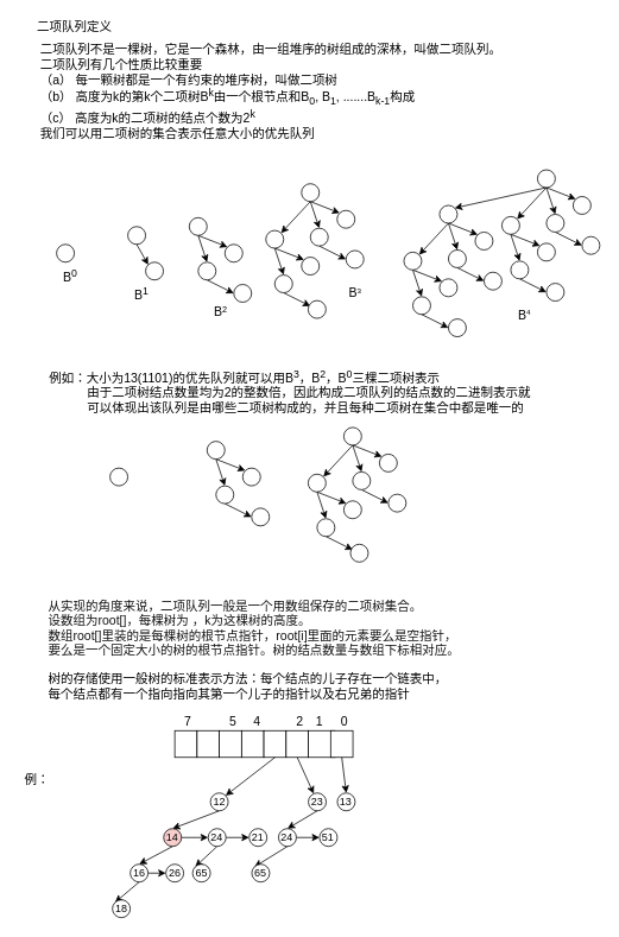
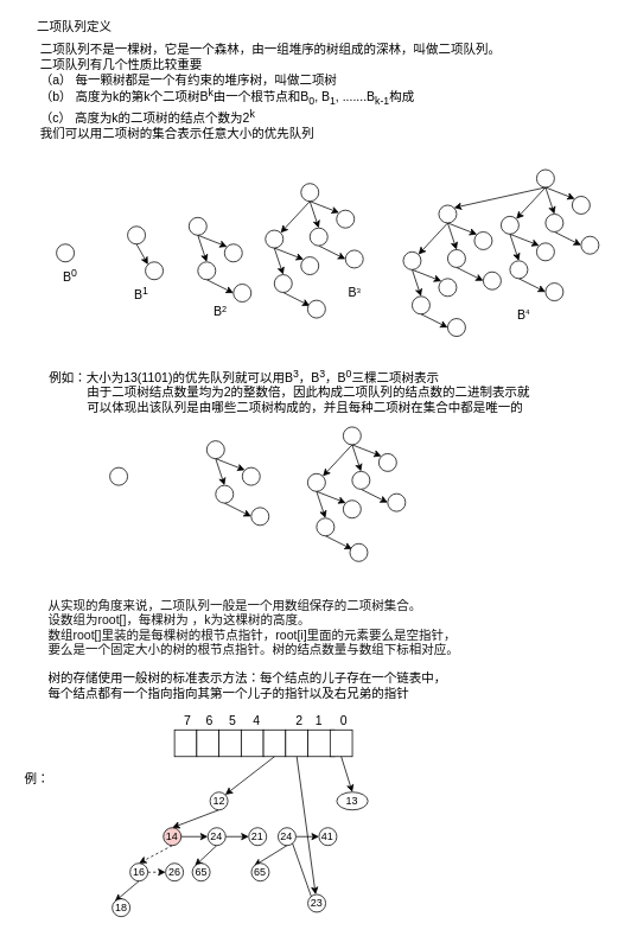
- <mxCell id="4" value="&lt;span style=&quot;font-style: normal ; font-weight: 400 ; letter-spacing: normal ; text-indent: 0px ; text-transform: none ; word-spacing: 0px ; background-color: rgb(255 , 255 , 255) ; display: inline ; float: none&quot;&gt;&lt;font style=&quot;font-size: 14px&quot;&gt;例如：大小为13(1101)的优先队列就可以用B&lt;sup&gt;3&lt;/sup&gt;，B&lt;sup&gt;2&lt;/sup&gt;，B&lt;sup&gt;0&lt;/sup&gt;&lt;/font&gt;&lt;/span&gt;&lt;span style=&quot;background-color: rgb(255 , 255 , 255)&quot;&gt;三棵二项树表示&lt;br&gt;&amp;nbsp; &amp;nbsp; &amp;nbsp; &amp;nbsp; &amp;nbsp; &amp;nbsp;由于二项树结点数量均为2的整数倍，因此构成二项队列的结点数的二进制表示就&lt;br&gt;&amp;nbsp; &amp;nbsp; &amp;nbsp; &amp;nbsp; &amp;nbsp; &amp;nbsp;可以体现出该队列是由哪些二项树构成的，并且每种二项树在集合中都是唯一的&lt;br&gt;&lt;/span&gt;" style="text;whiteSpace=wrap;html=1;fontSize=14;" vertex="1" parent="1"><mxGeometry x="53" y="405" width="550" height="50" as="geometry" /></mxCell>
+ <mxCell id="4" value="&lt;span style=&quot;font-style: normal ; font-weight: 400 ; letter-spacing: normal ; text-indent: 0px ; text-transform: none ; word-spacing: 0px ; background-color: rgb(255 , 255 , 255) ; display: inline ; float: none&quot;&gt;&lt;font style=&quot;font-size: 14px&quot;&gt;例如：大小为13(1101)的优先队列就可以用B&lt;sup&gt;3&lt;/sup&gt;，B&lt;sup&gt;3&lt;/sup&gt;，B&lt;sup&gt;0&lt;/sup&gt;&lt;/font&gt;&lt;/span&gt;&lt;span style=&quot;background-color: rgb(255 , 255 , 255)&quot;&gt;三棵二项树表示&lt;br&gt;&amp;nbsp; &amp;nbsp; &amp;nbsp; &amp;nbsp; &amp;nbsp; &amp;nbsp;由于二项树结点数量均为2的整数倍，因此构成二项队列的结点数的二进制表示就&lt;br&gt;&amp;nbsp; &amp;nbsp; &amp;nbsp; &amp;nbsp; &amp;nbsp; &amp;nbsp;可以体现出该队列是由哪些二项树构成的，并且每种二项树在集合中都是唯一的&lt;br&gt;&lt;/span&gt;" style="text;whiteSpace=wrap;html=1;fontSize=14;" vertex="1" parent="1"><mxGeometry x="53" y="405" width="550" height="50" as="geometry" /></mxCell>
+ <mxCell id="133" value="6" style="text;html=1;align=center;verticalAlign=middle;resizable=0;points=[];autosize=1;strokeColor=none;fillColor=none;fontSize=14;fontColor=#000000;" vertex="1" parent="1"><mxGeometry x="224.75" y="800" width="20" height="20" as="geometry" /></mxCell>
- <mxCell id="94" value="23" style="ellipse;whiteSpace=wrap;html=1;aspect=fixed;" vertex="1" parent="1"><mxGeometry x="345.75" y="890" width="20" height="20" as="geometry" /></mxCell>
+ <mxCell id="94" value="23" style="ellipse;whiteSpace=wrap;html=1;aspect=fixed;" vertex="1" parent="1"><mxGeometry x="345.75" y="1005" width="20" height="20" as="geometry" /></mxCell>
- <mxCell id="92" value="13" style="ellipse;whiteSpace=wrap;html=1;aspect=fixed;" vertex="1" parent="1"><mxGeometry x="378.25" y="890" width="20" height="20" as="geometry" /></mxCell>
+ <mxCell id="92" value="13" style="ellipse;whiteSpace=wrap;html=1;aspect=fixed;" vertex="1" parent="1"><mxGeometry x="378.25" y="890" width="35" height="20" as="geometry" /></mxCell>
- <mxCell id="95" value="51" style="ellipse;whiteSpace=wrap;html=1;aspect=fixed;" vertex="1" parent="1"><mxGeometry x="358.25" y="930" width="20" height="20" as="geometry" /></mxCell>
+ <mxCell id="95" value="41" style="ellipse;whiteSpace=wrap;html=1;aspect=fixed;" vertex="1" parent="1"><mxGeometry x="358.25" y="930" width="20" height="20" as="geometry" /></mxCell>
- <mxCell id="119" style="edgeStyle=none;html=1;exitX=0.5;exitY=1;exitDx=0;exitDy=0;entryX=0.5;entryY=0;entryDx=0;entryDy=0;fontSize=14;fontColor=#000000;" edge="1" parent="1" source="121" target="125"><mxGeometry relative="1" as="geometry" /></mxCell>
+ <mxCell id="119" style="edgeStyle=none;html=1;exitX=0.5;exitY=1;exitDx=0;exitDy=0;entryX=0.5;entryY=0;entryDx=0;entryDy=0;fontSize=14;fontColor=#000000;dashed=1;" edge="1" parent="1" source="121" target="125"><mxGeometry relative="1" as="geometry" /></mxCell>
- <mxCell id="124" style="edgeStyle=none;html=1;exitX=1;exitY=0.5;exitDx=0;exitDy=0;fontSize=14;fontColor=#000000;" edge="1" parent="1" source="125" target="122"><mxGeometry relative="1" as="geometry" /></mxCell>
+ <mxCell id="124" style="edgeStyle=none;html=1;exitX=1;exitY=0.5;exitDx=0;exitDy=0;fontSize=14;fontColor=#000000;dashed=1;" edge="1" parent="1" source="125" target="122"><mxGeometry relative="1" as="geometry" /></mxCell>
